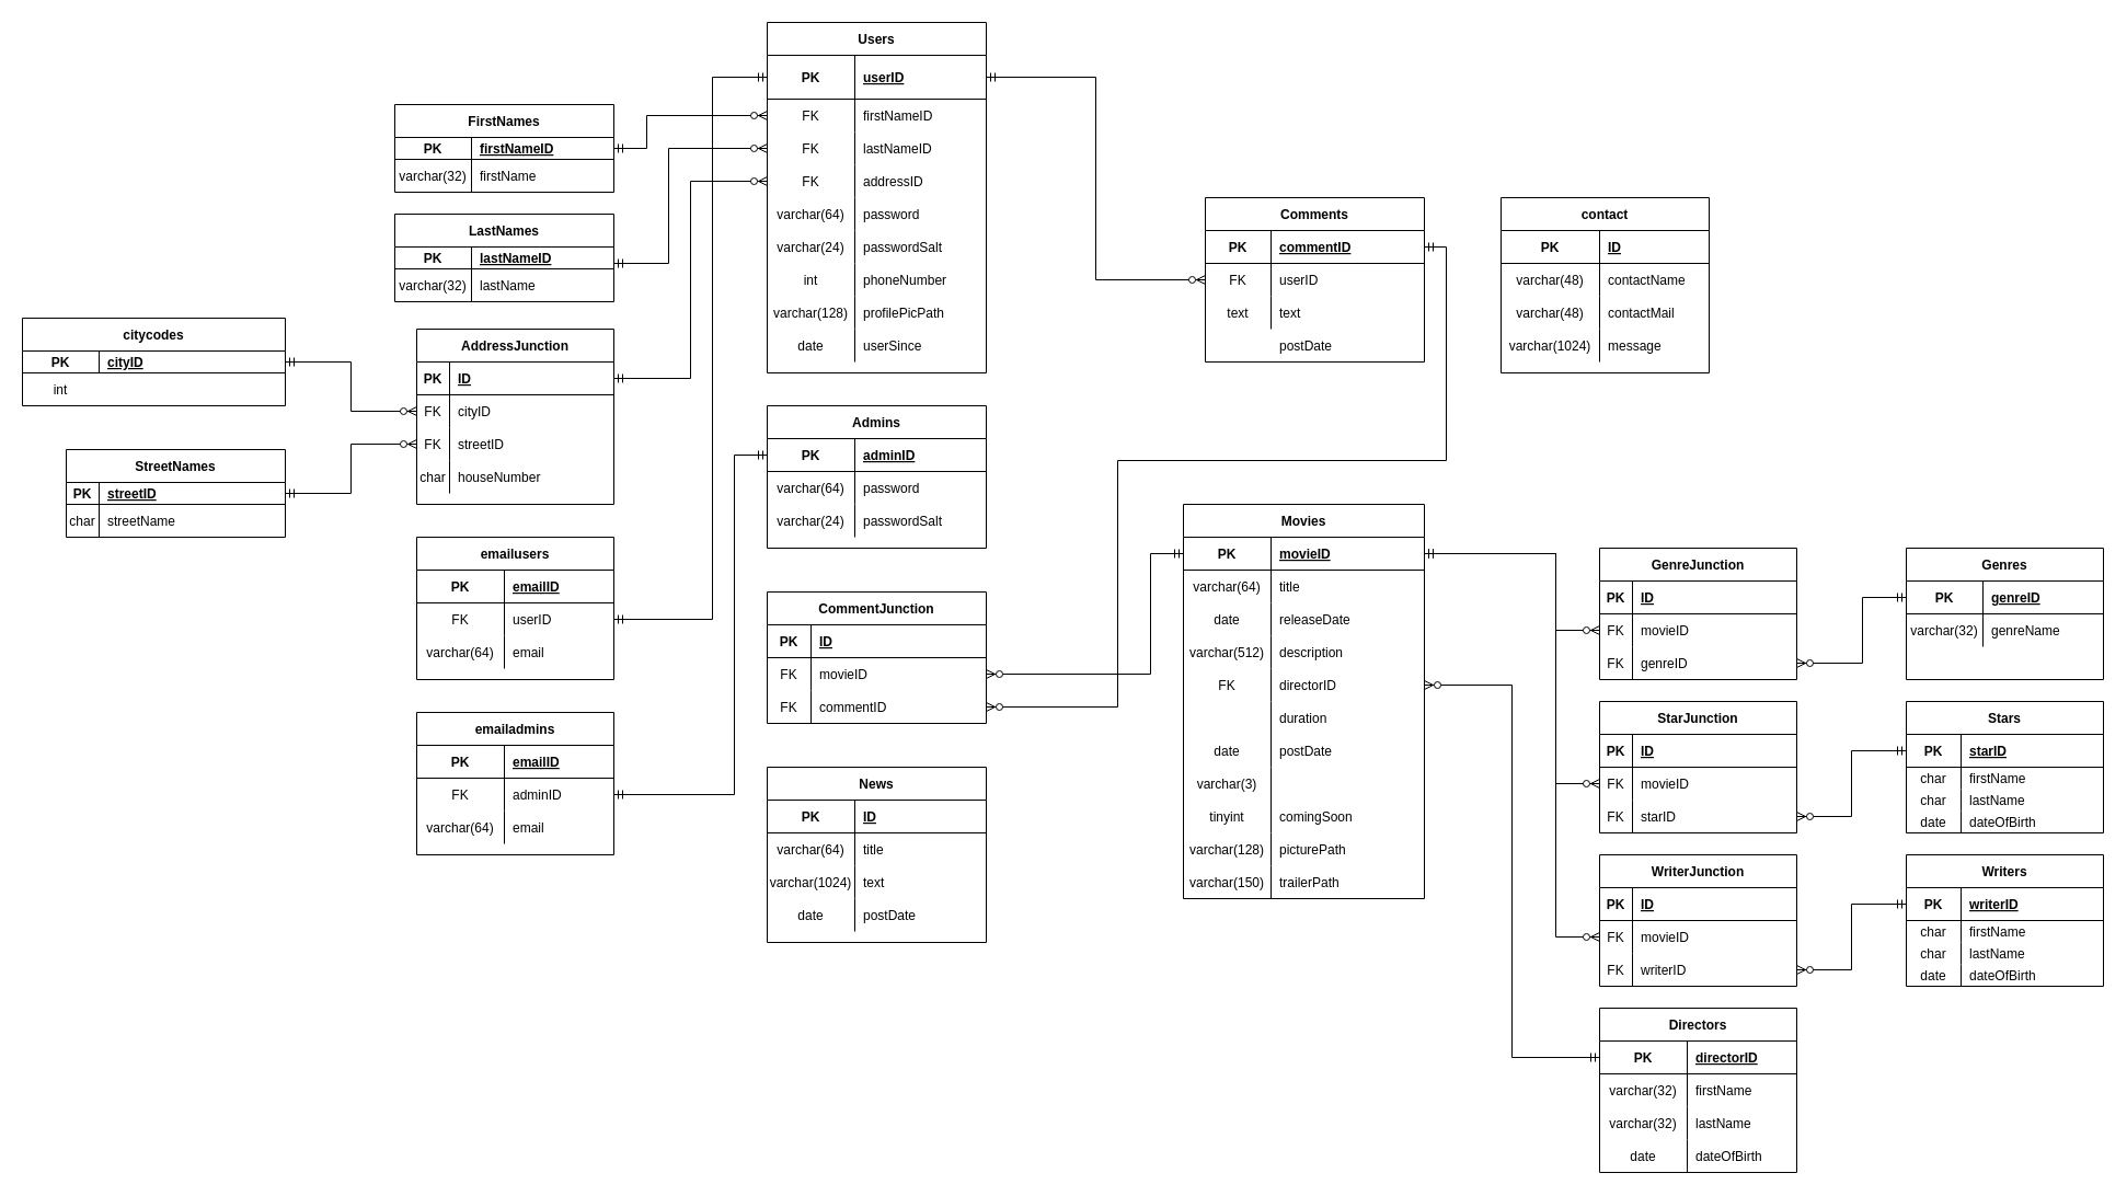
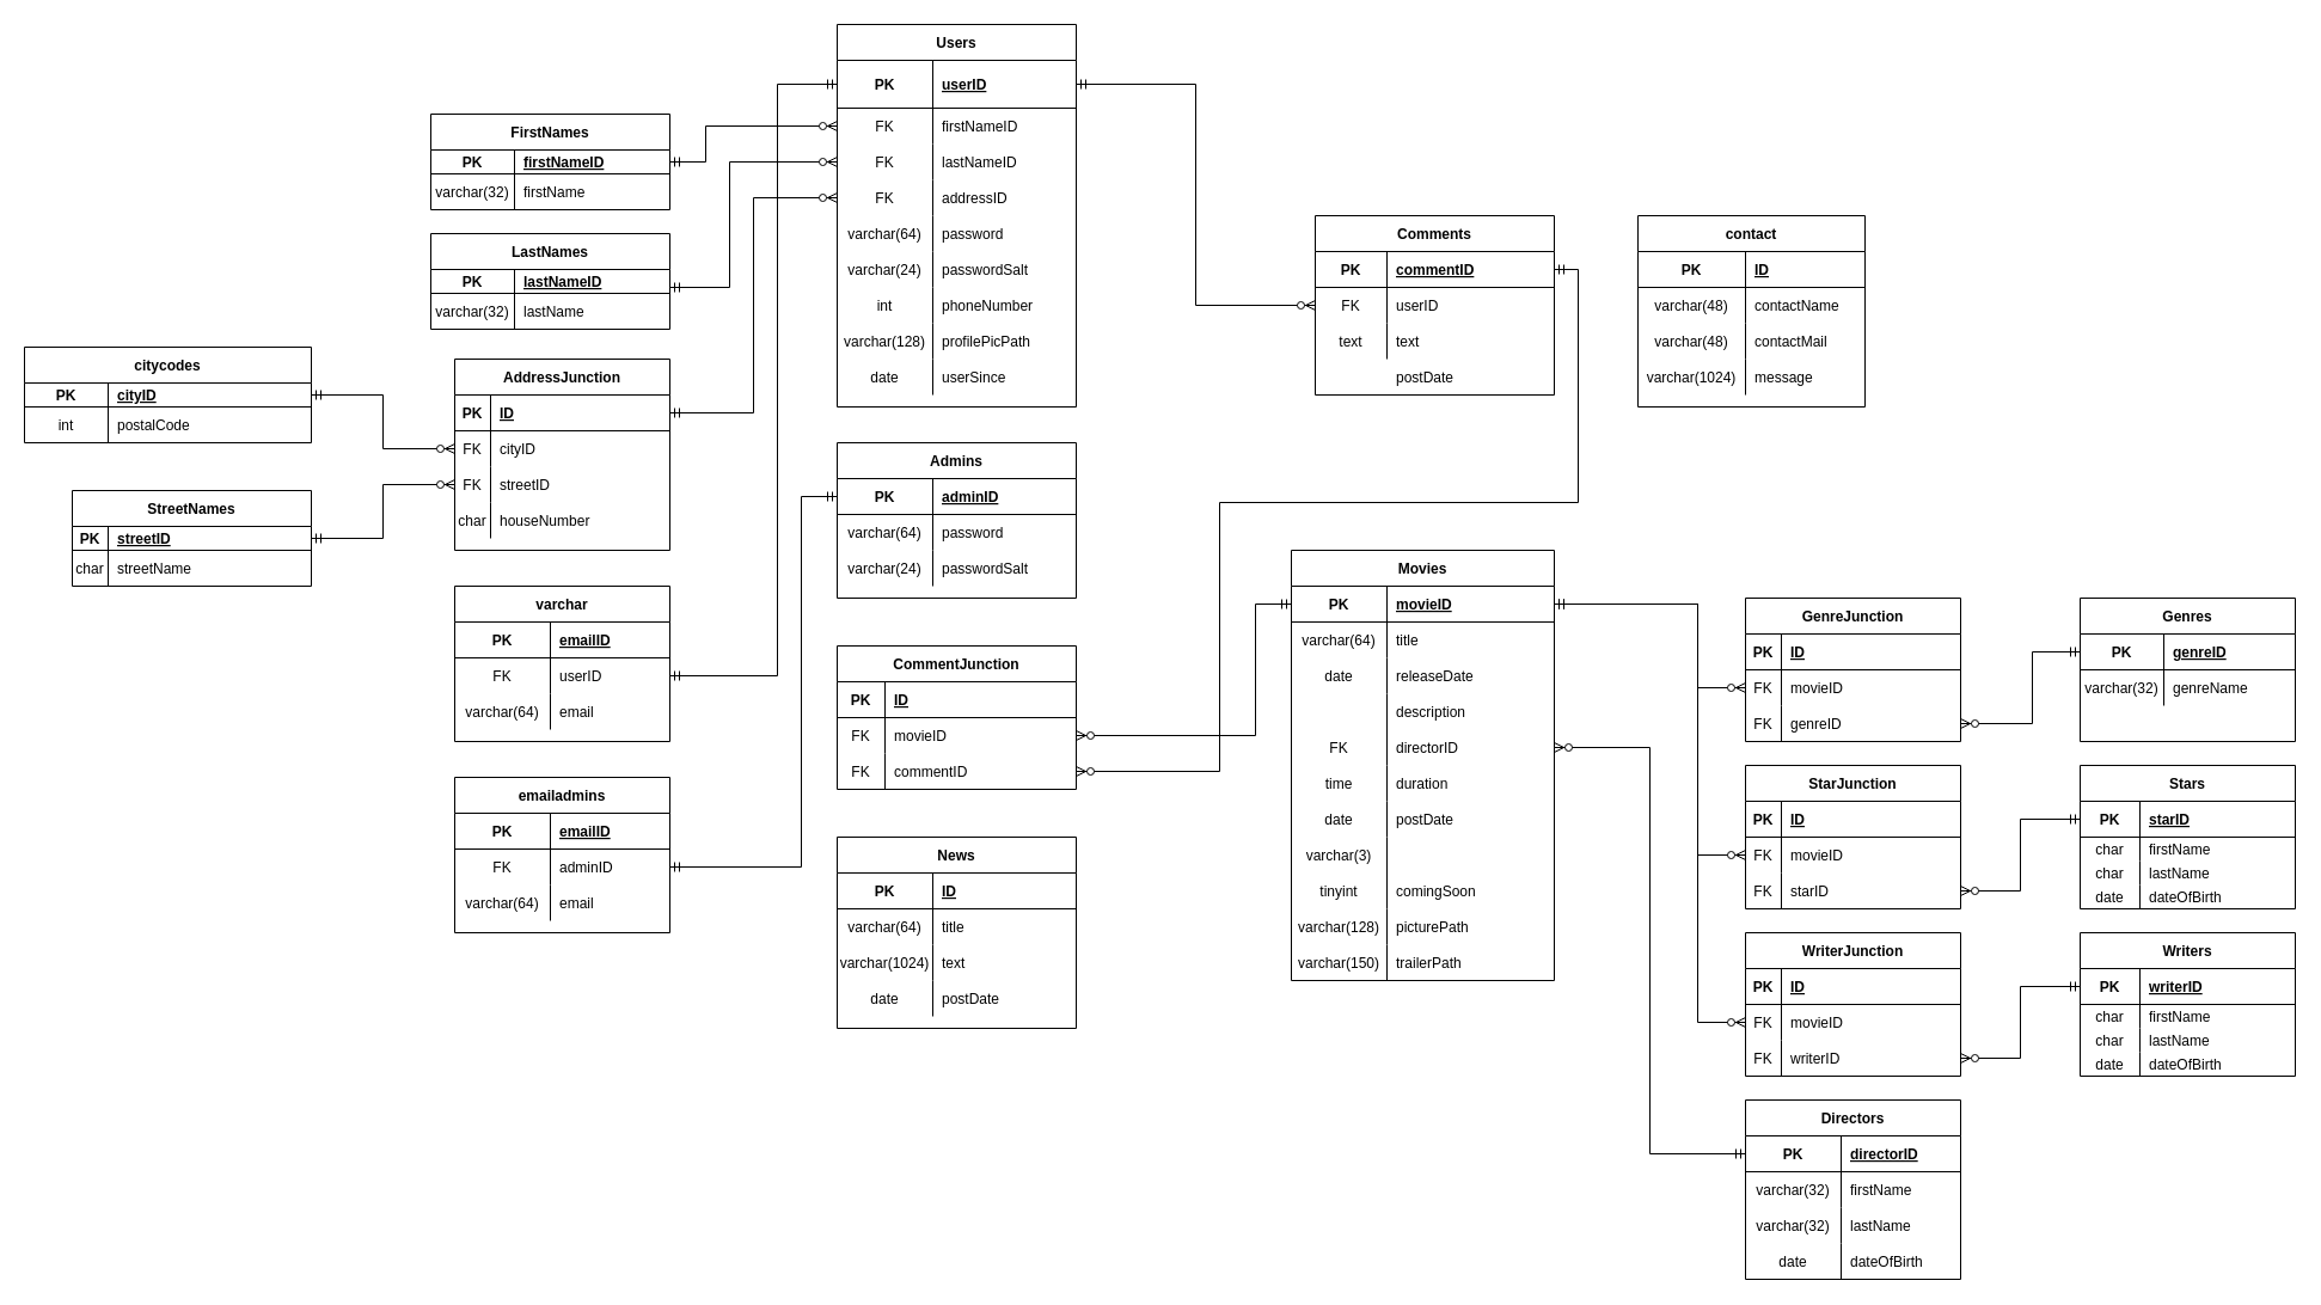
+ <mxCell id="226" value="postalCode" style="shape=partialRectangle;connectable=0;fillColor=none;top=0;left=0;bottom=0;right=0;align=left;spacingLeft=6;overflow=hidden;" parent="224" vertex="1"><mxGeometry x="70" width="170" height="30" as="geometry" /></mxCell>
- <mxCell id="244" value="emailusers" style="shape=table;startSize=30;container=1;collapsible=1;childLayout=tableLayout;fixedRows=1;rowLines=0;fontStyle=1;align=center;resizeLast=1;" parent="1" vertex="1"><mxGeometry x="380" y="490" width="180" height="130" as="geometry" /></mxCell>
+ <mxCell id="244" value="varchar" style="shape=table;startSize=30;container=1;collapsible=1;childLayout=tableLayout;fixedRows=1;rowLines=0;fontStyle=1;align=center;resizeLast=1;" parent="1" vertex="1"><mxGeometry x="380" y="490" width="180" height="130" as="geometry" /></mxCell>
- <mxCell id="41" value="varchar(512)" style="shape=partialRectangle;connectable=0;fillColor=none;top=0;left=0;bottom=0;right=0;editable=1;overflow=hidden;" parent="40" vertex="1"><mxGeometry width="80" height="30" as="geometry" /></mxCell>
+ <mxCell id="47" value="time" style="shape=partialRectangle;connectable=0;fillColor=none;top=0;left=0;bottom=0;right=0;fontStyle=0;overflow=hidden;" parent="46" vertex="1"><mxGeometry width="80" height="30" as="geometry" /></mxCell>
